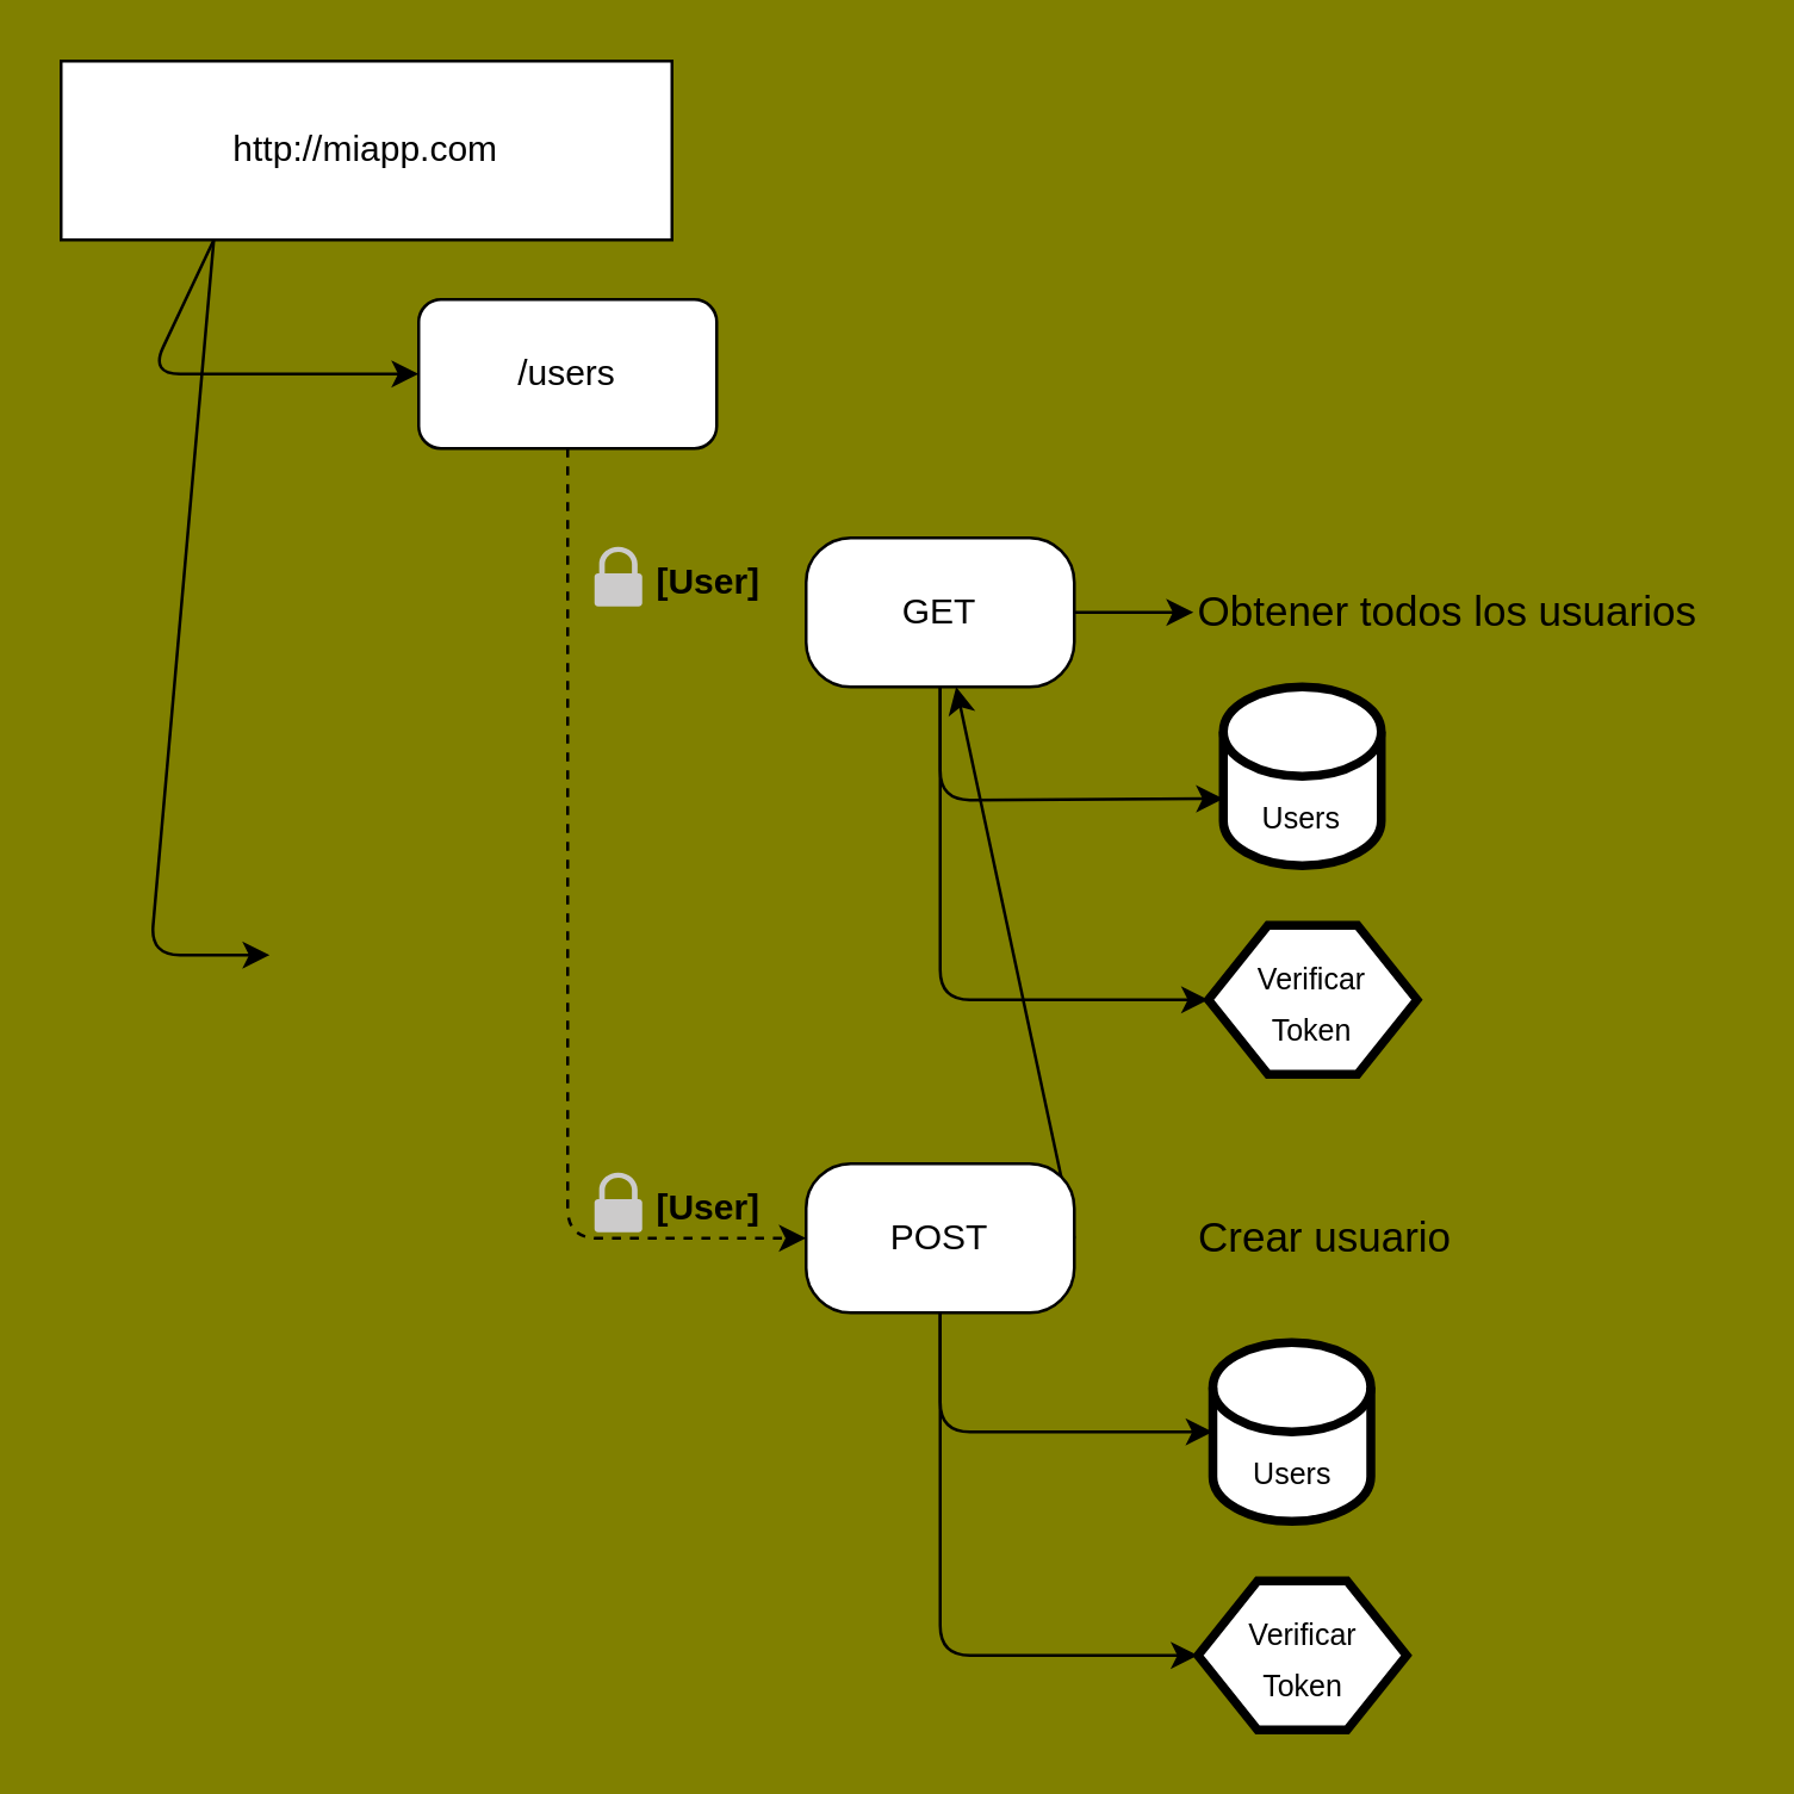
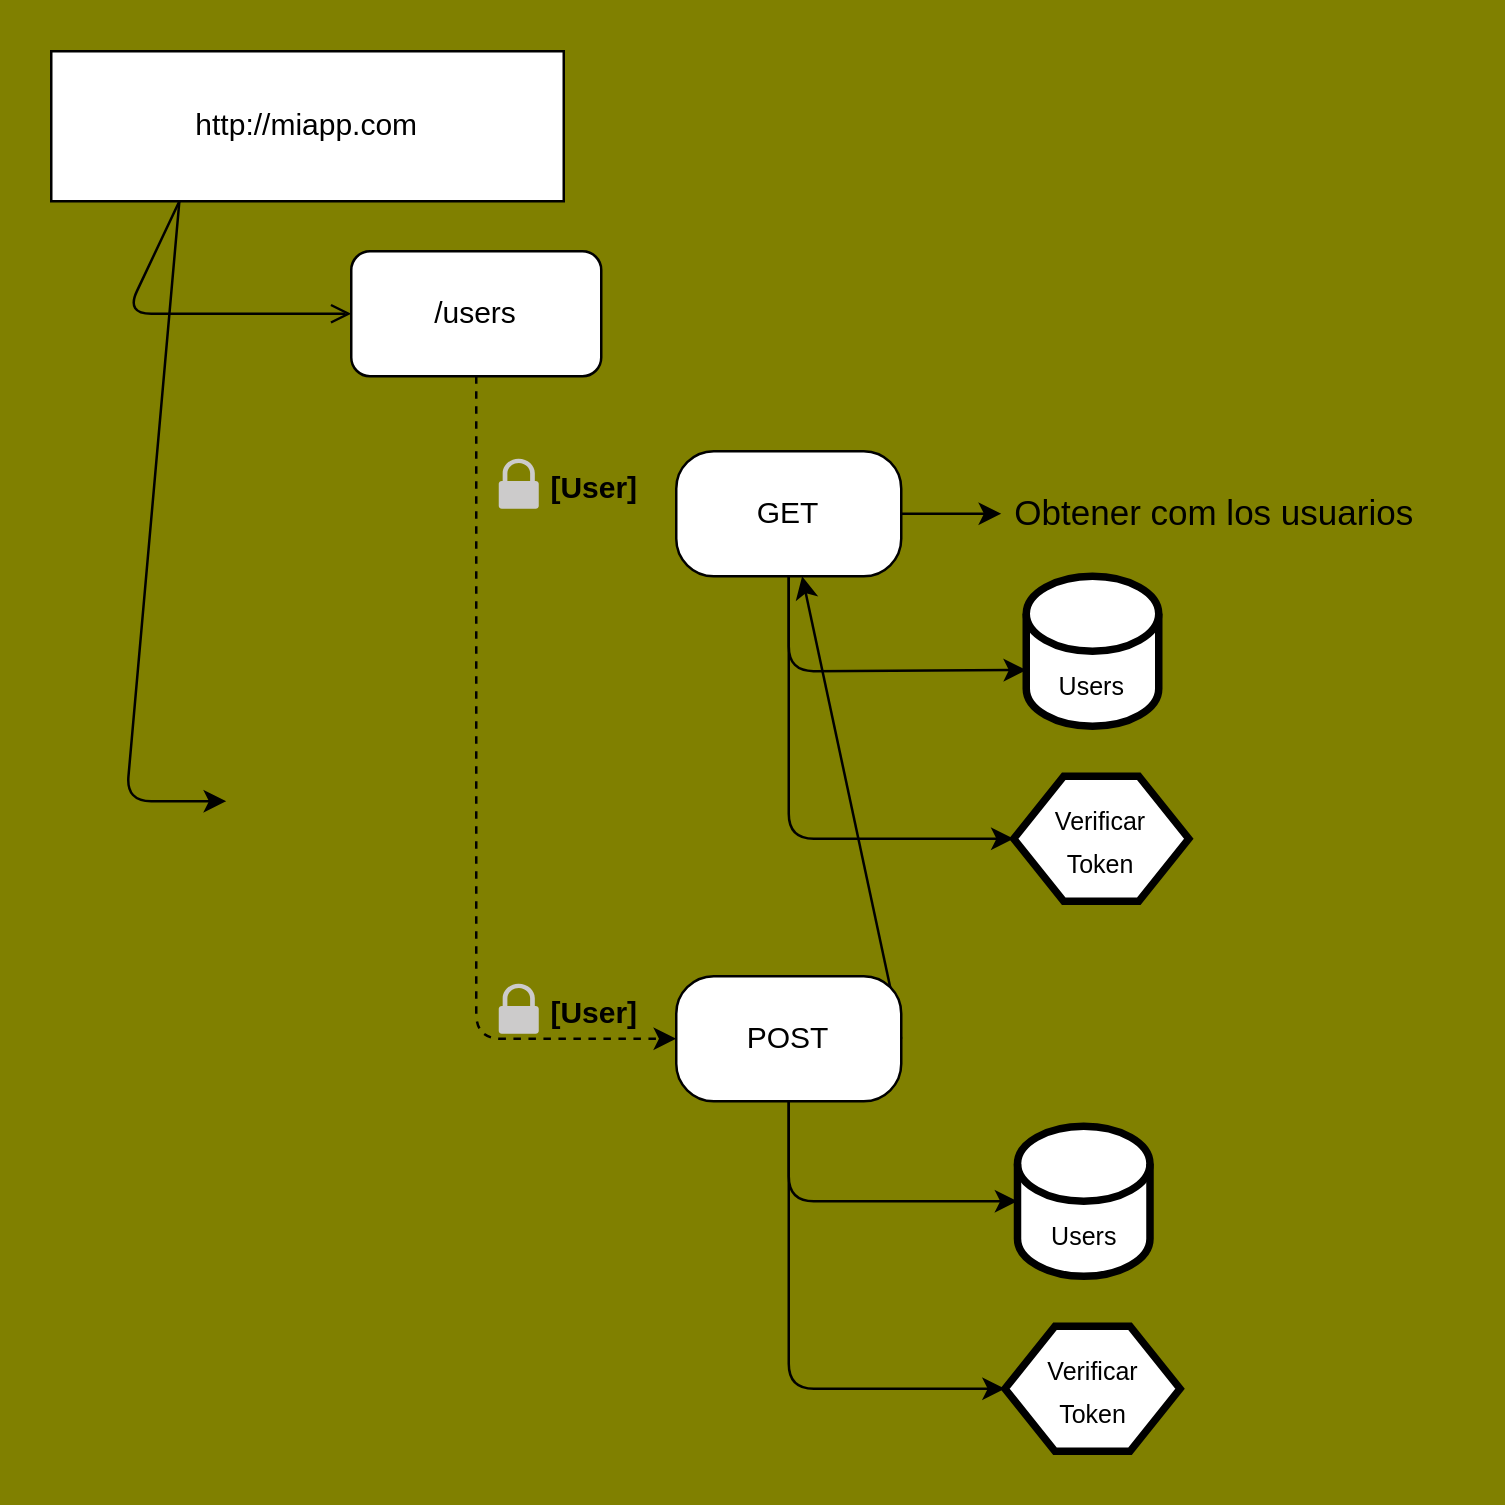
- <mxCell id="2" style="edgeStyle=none;html=1;exitX=0.25;exitY=1;exitDx=0;exitDy=0;entryX=0;entryY=0.5;entryDx=0;entryDy=0;" edge="1" parent="1" source="4" target="6"><mxGeometry relative="1" as="geometry"><mxPoint x="50" y="150" as="targetPoint" /><Array as="points"><mxPoint x="50" y="125" /></Array></mxGeometry></mxCell>
+ <mxCell id="2" style="edgeStyle=none;html=1;exitX=0.25;exitY=1;exitDx=0;exitDy=0;entryX=0;entryY=0.5;entryDx=0;entryDy=0;endArrow=open;" edge="1" parent="1" source="4" target="6"><mxGeometry relative="1" as="geometry"><mxPoint x="50" y="150" as="targetPoint" /><Array as="points"><mxPoint x="50" y="125" /></Array></mxGeometry></mxCell>
- <mxCell id="11" value="&lt;font style=&quot;font-size: 14px;&quot;&gt;Obtener todos los usuarios&lt;/font&gt;" style="text;html=1;align=center;verticalAlign=middle;resizable=0;points=[];autosize=1;strokeWidth=3;" vertex="1" parent="1"><mxGeometry x="390" y="190" width="190" height="30" as="geometry" /></mxCell>
+ <mxCell id="11" value="&lt;font style=&quot;font-size: 14px;&quot;&gt;Obtener com los usuarios&lt;/font&gt;" style="text;html=1;align=center;verticalAlign=middle;resizable=0;points=[];autosize=1;strokeWidth=3;" vertex="1" parent="1"><mxGeometry x="390" y="190" width="190" height="30" as="geometry" /></mxCell>
- <mxCell id="22" value="&lt;span style=&quot;font-size: 14px;&quot;&gt;Crear usuario&lt;/span&gt;" style="text;html=1;align=left;verticalAlign=middle;resizable=0;points=[];autosize=1;strokeWidth=3;" vertex="1" parent="1"><mxGeometry x="400" y="400" width="110" height="30" as="geometry" /></mxCell>
